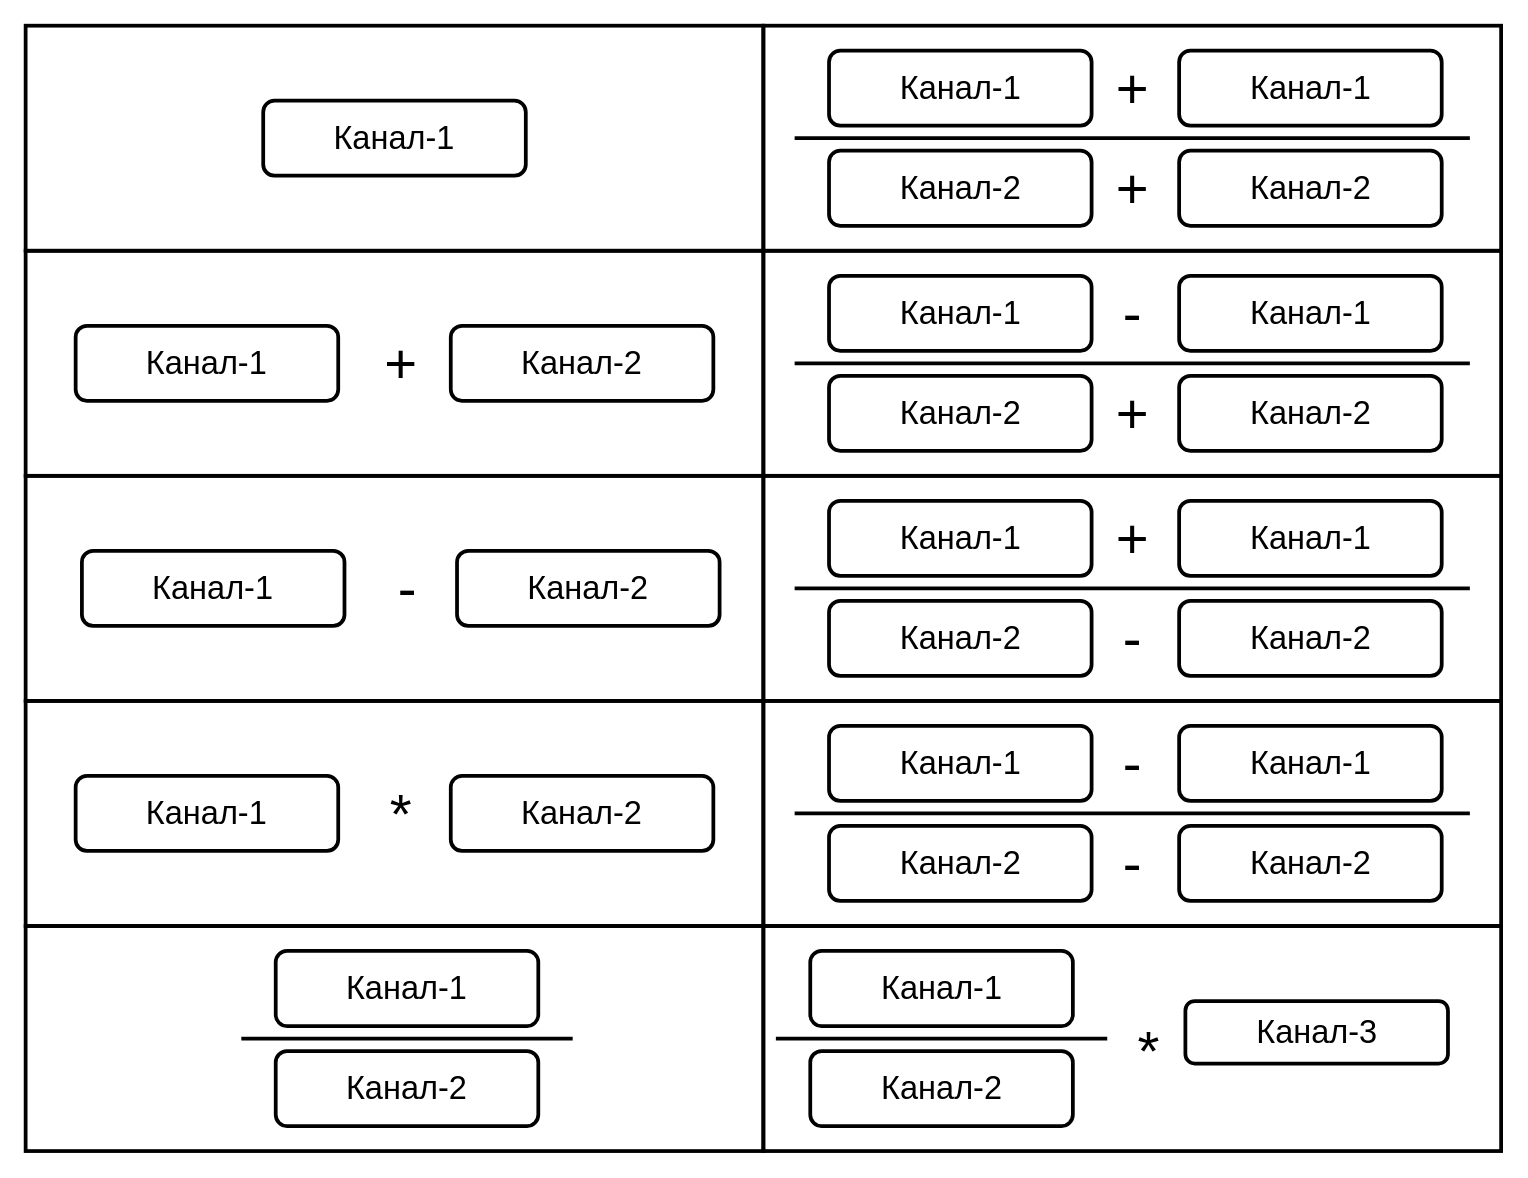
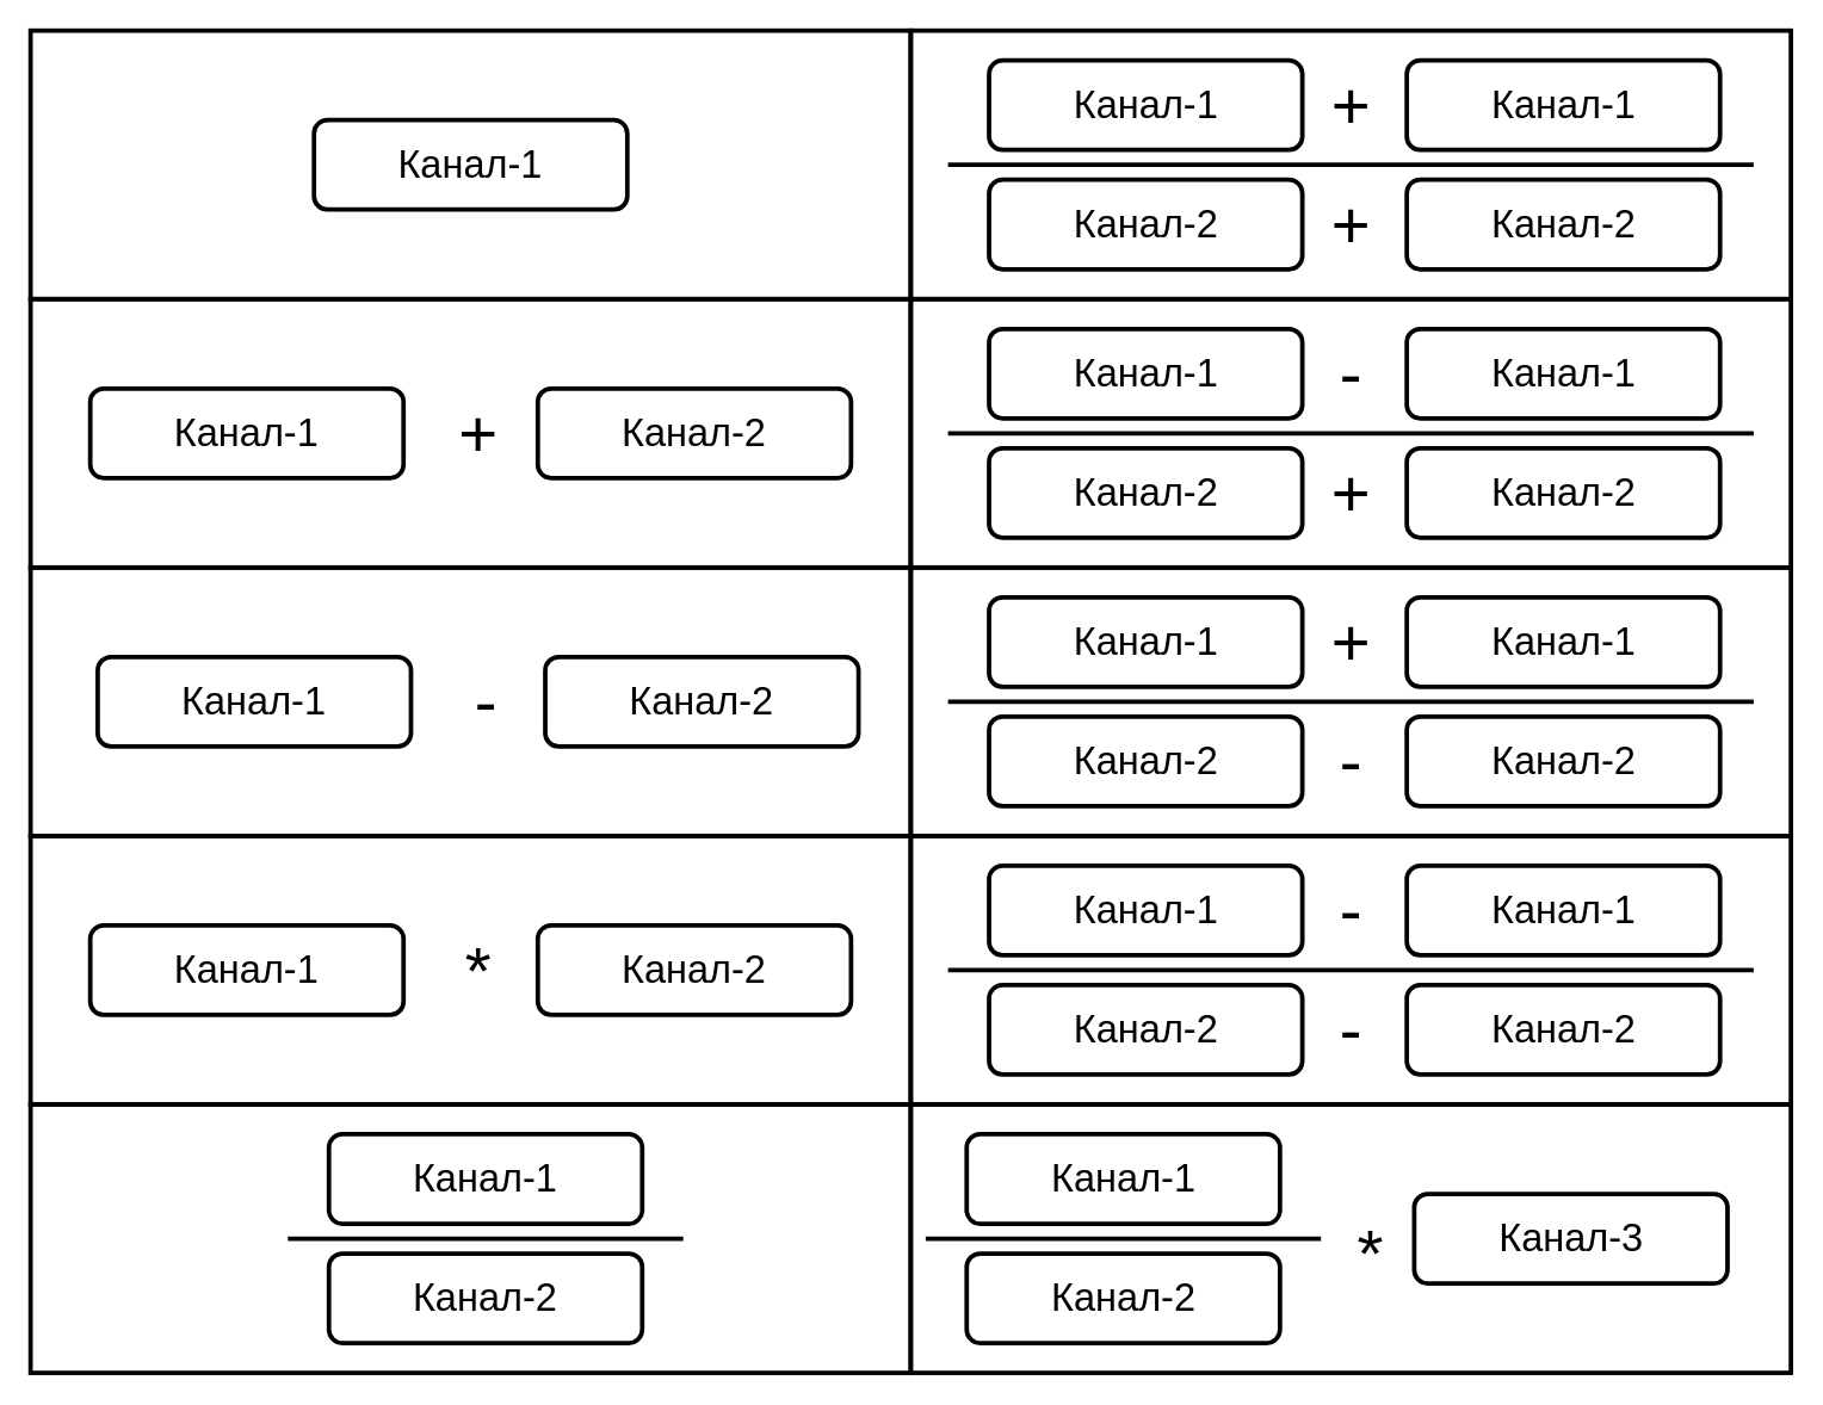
- <mxCell id="14" value="Канал-3" style="rounded=1;whiteSpace=wrap;html=1;strokeWidth=3;fontSize=26;" parent="1" vertex="1"><mxGeometry x="947.5" y="800" width="210" height="50" as="geometry" /></mxCell>
+ <mxCell id="14" value="Канал-3" style="rounded=1;whiteSpace=wrap;html=1;strokeWidth=3;fontSize=26;" parent="1" vertex="1"><mxGeometry x="947.5" y="800" width="210" height="60" as="geometry" /></mxCell>
